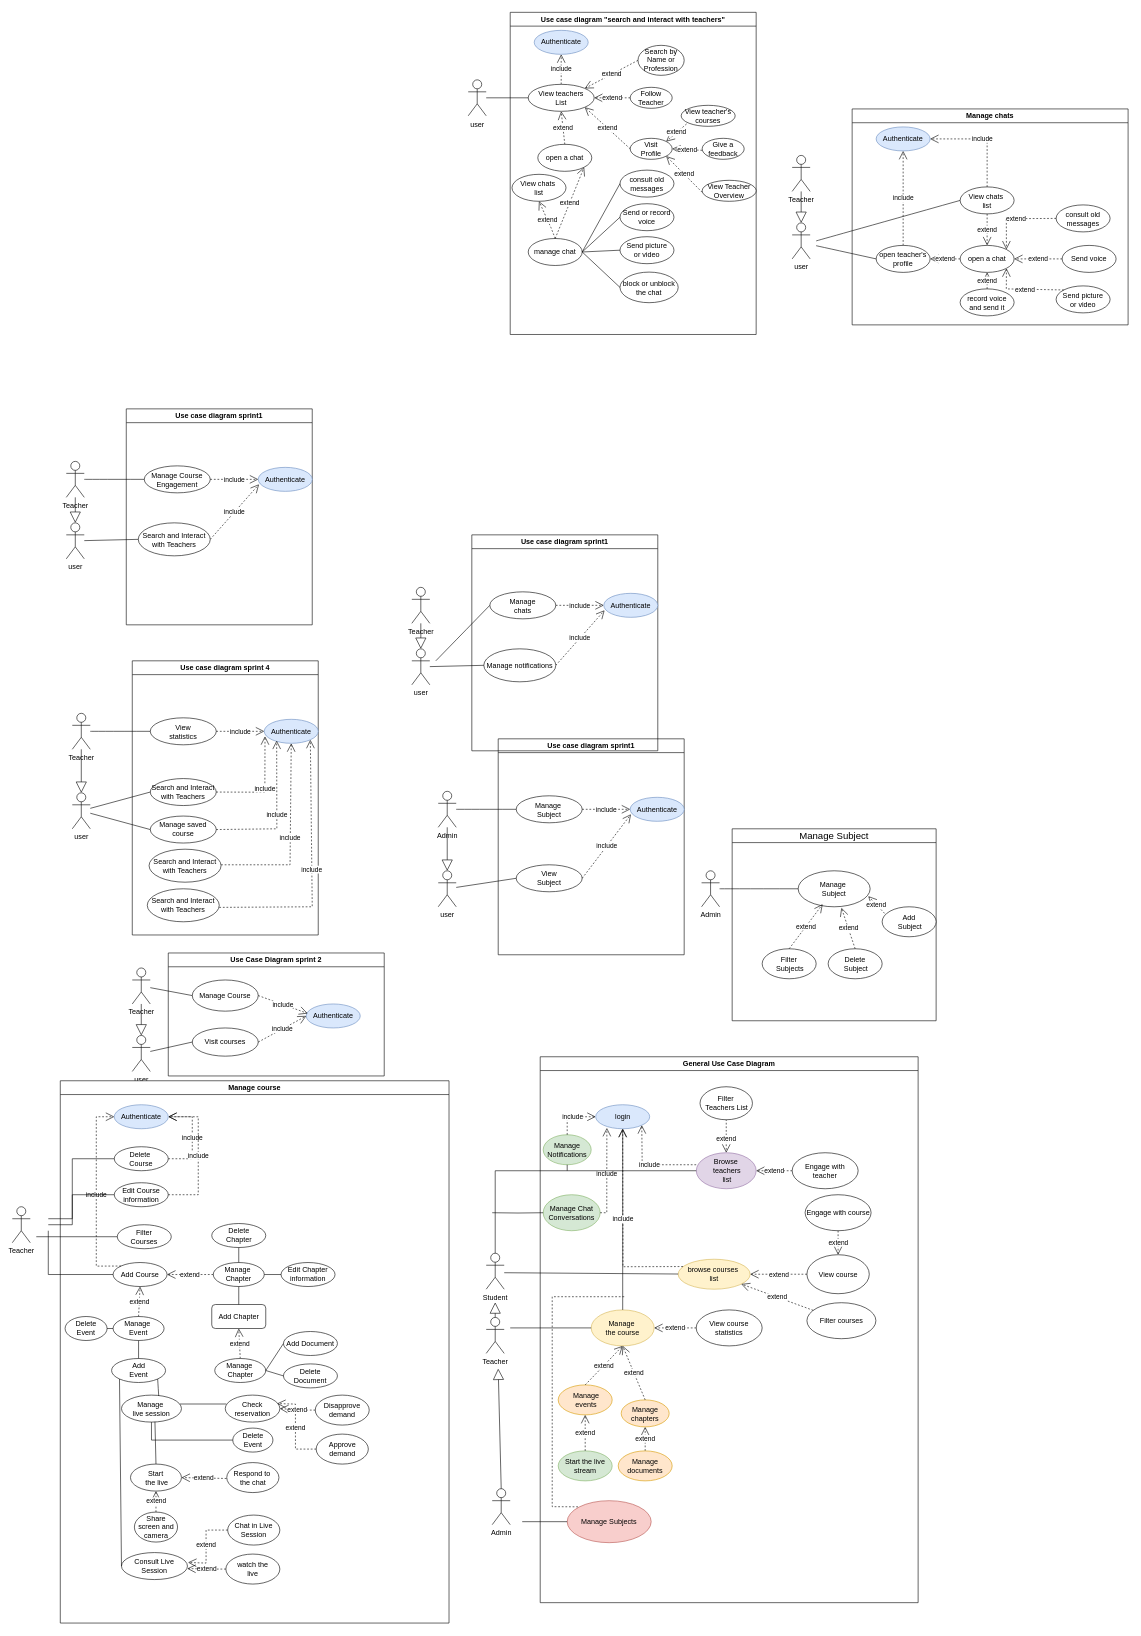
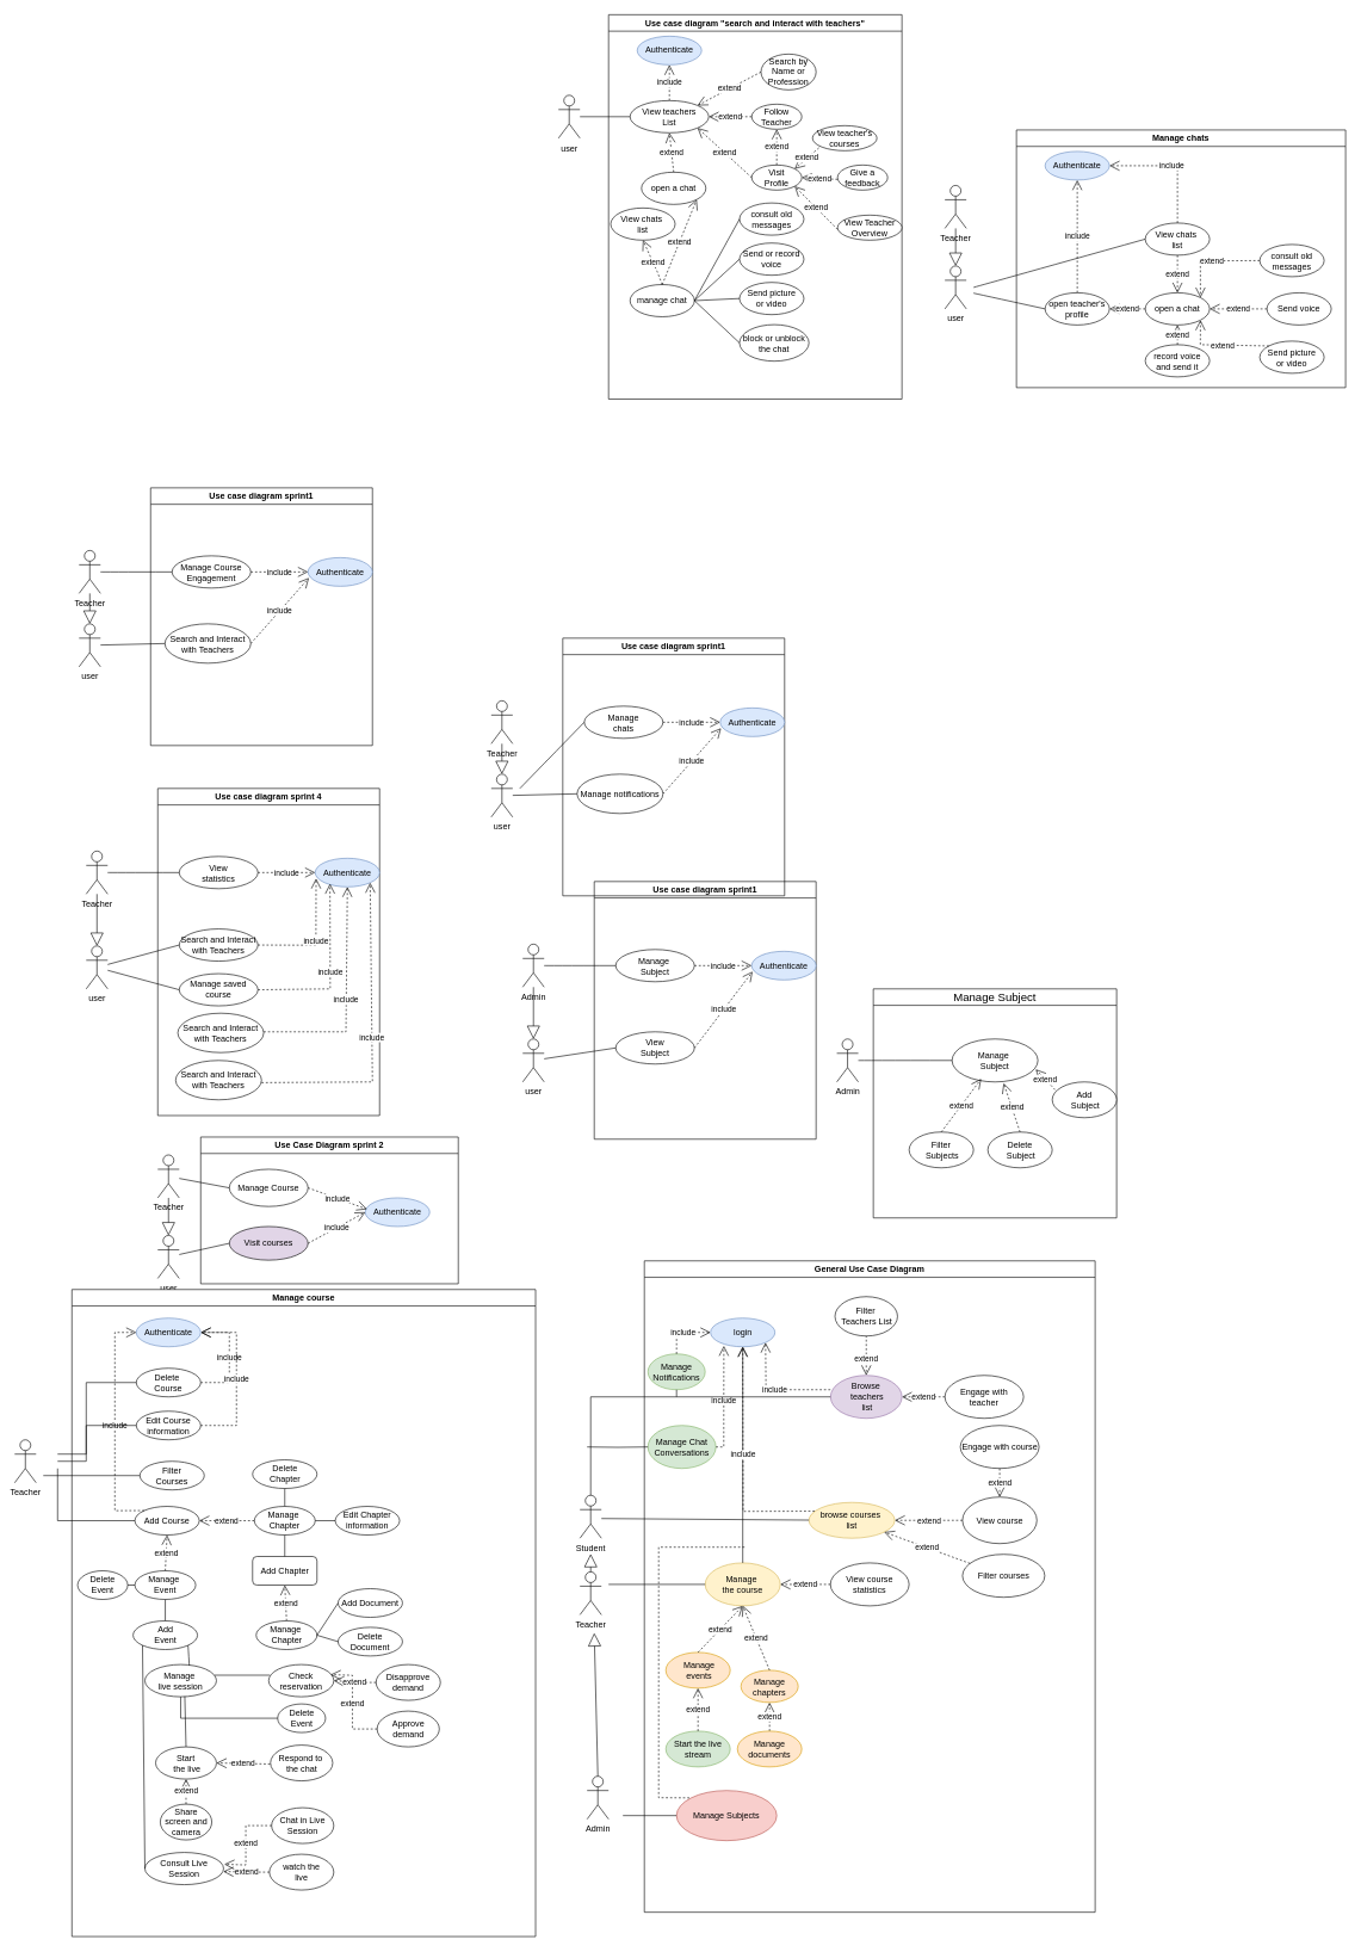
+ <mxCell id="170" value="extend" style="endArrow=open;endSize=12;dashed=1;html=1;rounded=0;entryX=0.5;entryY=1;entryDx=0;entryDy=0;exitX=0.5;exitY=0;exitDx=0;exitDy=0;" parent="160" source="167" target="165" edge="1"><mxGeometry width="160" relative="1" as="geometry"><mxPoint x="210" y="153" as="sourcePoint" /><mxPoint x="150" y="153" as="targetPoint" /></mxGeometry></mxCell>
- <mxCell id="66" value="Visit courses" style="ellipse;whiteSpace=wrap;html=1;" parent="63" vertex="1"><mxGeometry x="40" y="125" width="110" height="47" as="geometry" /></mxCell>
+ <mxCell id="66" value="Visit courses" style="ellipse;whiteSpace=wrap;html=1;fillColor=#e1d5e7;" parent="63" vertex="1"><mxGeometry x="40" y="125" width="110" height="47" as="geometry" /></mxCell>
